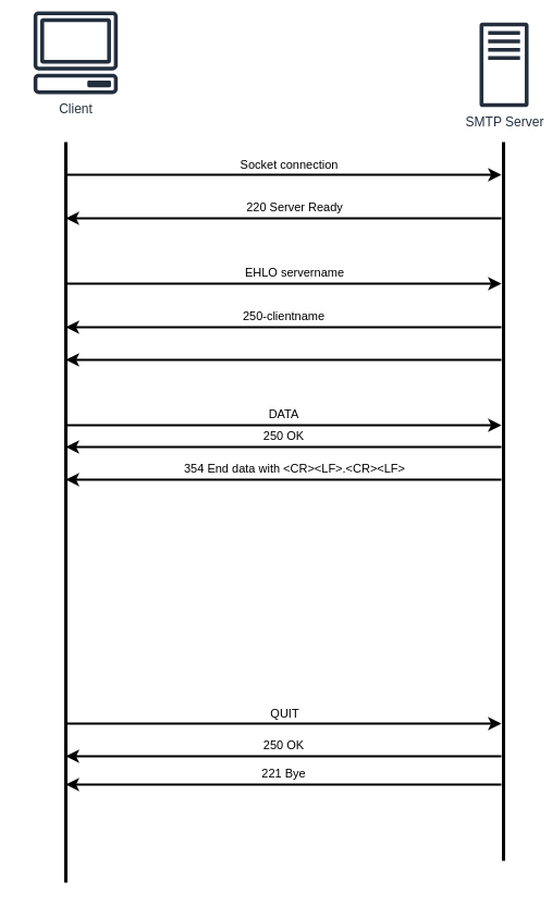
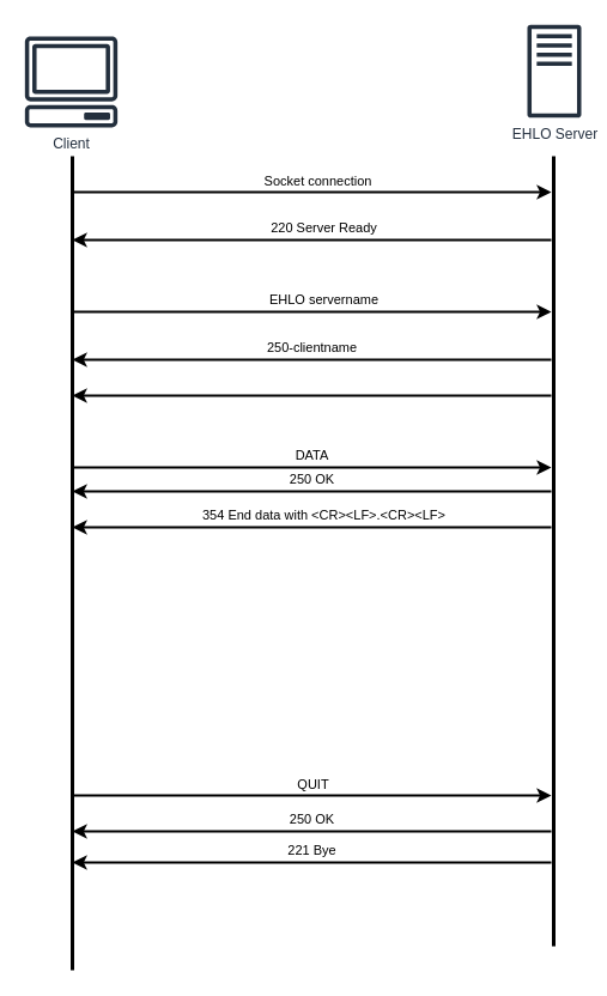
- <mxCell id="3" value="Client" style="sketch=0;outlineConnect=0;fontColor=#232F3E;gradientColor=none;fillColor=#232F3D;strokeColor=none;dashed=0;verticalLabelPosition=bottom;verticalAlign=top;align=center;html=1;fontSize=12;fontStyle=0;aspect=fixed;pointerEvents=1;shape=mxgraph.aws4.client;" vertex="1" parent="1"><mxGeometry x="30" y="10" width="78" height="76" as="geometry" /></mxCell>
+ <mxCell id="3" value="Client" style="sketch=0;outlineConnect=0;fontColor=#232F3E;gradientColor=none;fillColor=#232F3D;strokeColor=none;dashed=0;verticalLabelPosition=bottom;verticalAlign=top;align=center;html=1;fontSize=12;fontStyle=0;aspect=fixed;pointerEvents=1;shape=mxgraph.aws4.client;" vertex="1" parent="1"><mxGeometry x="20" y="30" width="78" height="76" as="geometry" /></mxCell>
- <mxCell id="2" value="SMTP Server" style="sketch=0;outlineConnect=0;fontColor=#232F3E;gradientColor=none;fillColor=#232F3D;strokeColor=none;dashed=0;verticalLabelPosition=bottom;verticalAlign=top;align=center;html=1;fontSize=12;fontStyle=0;aspect=fixed;pointerEvents=1;shape=mxgraph.aws4.traditional_server;" vertex="1" parent="1"><mxGeometry x="440" y="20" width="45" height="78" as="geometry" /></mxCell>
+ <mxCell id="2" value="EHLO Server" style="sketch=0;outlineConnect=0;fontColor=#232F3E;gradientColor=none;fillColor=#232F3D;strokeColor=none;dashed=0;verticalLabelPosition=bottom;verticalAlign=top;align=center;html=1;fontSize=12;fontStyle=0;aspect=fixed;pointerEvents=1;shape=mxgraph.aws4.traditional_server;" vertex="1" parent="1"><mxGeometry x="440" y="20" width="45" height="78" as="geometry" /></mxCell>
